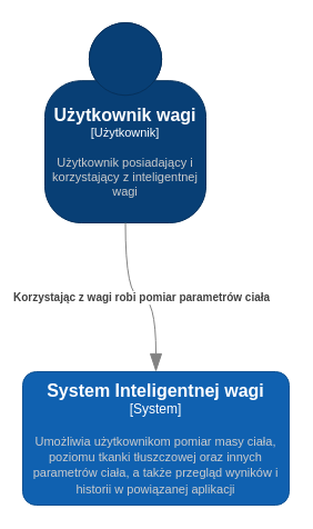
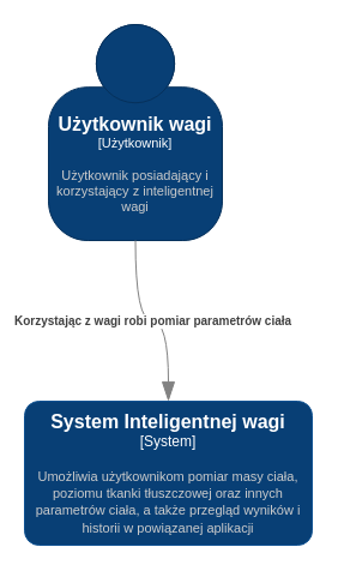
- <mxCell id="3" value="&lt;font style=&quot;font-size: 16px&quot;&gt;&lt;b&gt;System Inteligentnej wagi&lt;/b&gt;&lt;/font&gt;&lt;div&gt;[System]&lt;/div&gt;&lt;br&gt;&lt;div&gt;&lt;font style=&quot;font-size: 11px&quot;&gt;&lt;font color=&quot;#cccccc&quot;&gt;Umożliwia użytkownikom pomiar masy ciała, poziomu tkanki tłuszczowej oraz innych parametrów ciała, a także przegląd wyników i historii w powiązanej aplikacji&lt;/font&gt;&lt;/div&gt;" style="rounded=1;whiteSpace=wrap;html=1;labelBackgroundColor=none;fillColor=#1061B0;fontColor=#ffffff;align=center;arcSize=10;strokeColor=#0D5091;metaEdit=1;resizable=0;points=[[0.25,0,0],[0.5,0,0],[0.75,0,0],[1,0.25,0],[1,0.5,0],[1,0.75,0],[0.75,1,0],[0.5,1,0],[0.25,1,0],[0,0.75,0],[0,0.5,0],[0,0.25,0]];" vertex="1" parent="1"><mxGeometry x="20" y="334" width="240" height="120" as="geometry" /></mxCell>
+ <mxCell id="3" value="&lt;font style=&quot;font-size: 16px&quot;&gt;&lt;b&gt;System Inteligentnej wagi&lt;/b&gt;&lt;/font&gt;&lt;div&gt;[System]&lt;/div&gt;&lt;br&gt;&lt;div&gt;&lt;font style=&quot;font-size: 11px&quot;&gt;&lt;font color=&quot;#cccccc&quot;&gt;Umożliwia użytkownikom pomiar masy ciała, poziomu tkanki tłuszczowej oraz innych parametrów ciała, a także przegląd wyników i historii w powiązanej aplikacji&lt;/font&gt;&lt;/div&gt;" style="rounded=1;whiteSpace=wrap;html=1;labelBackgroundColor=none;fillColor=#083f75;fontColor=#ffffff;align=center;arcSize=10;strokeColor=#0D5091;metaEdit=1;resizable=0;points=[[0.25,0,0],[0.5,0,0],[0.75,0,0],[1,0.25,0],[1,0.5,0],[1,0.75,0],[0.75,1,0],[0.5,1,0],[0.25,1,0],[0,0.75,0],[0,0.5,0],[0,0.25,0]];" vertex="1" parent="1"><mxGeometry x="20" y="334" width="240" height="120" as="geometry" /></mxCell>
